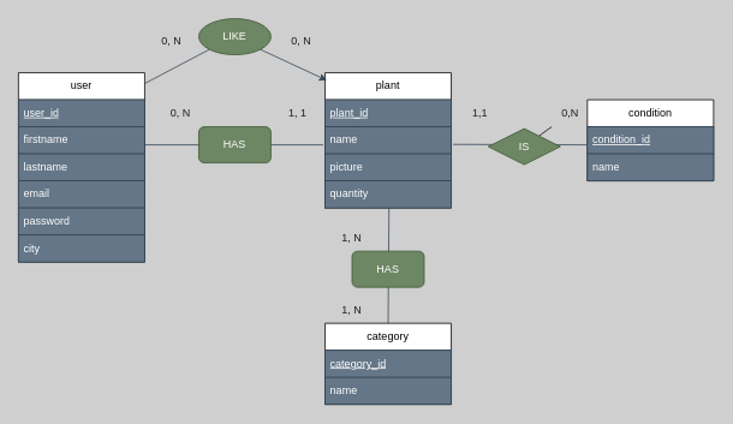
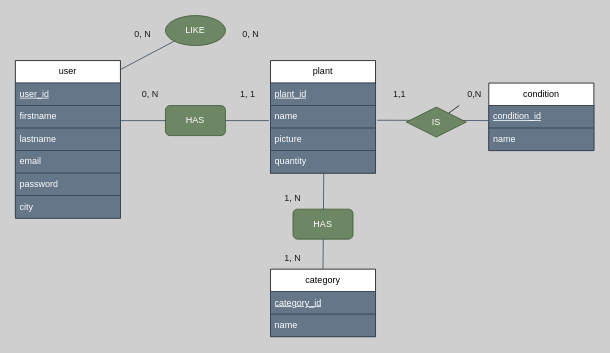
- <mxCell id="26" style="edgeStyle=none;html=1;exitX=1;exitY=1;exitDx=0;exitDy=0;entryX=0.014;entryY=0.056;entryDx=0;entryDy=0;entryPerimeter=0;fillColor=#647687;strokeColor=#314354;" edge="1" parent="1" source="28" target="9"><mxGeometry relative="1" as="geometry" /></mxCell>
